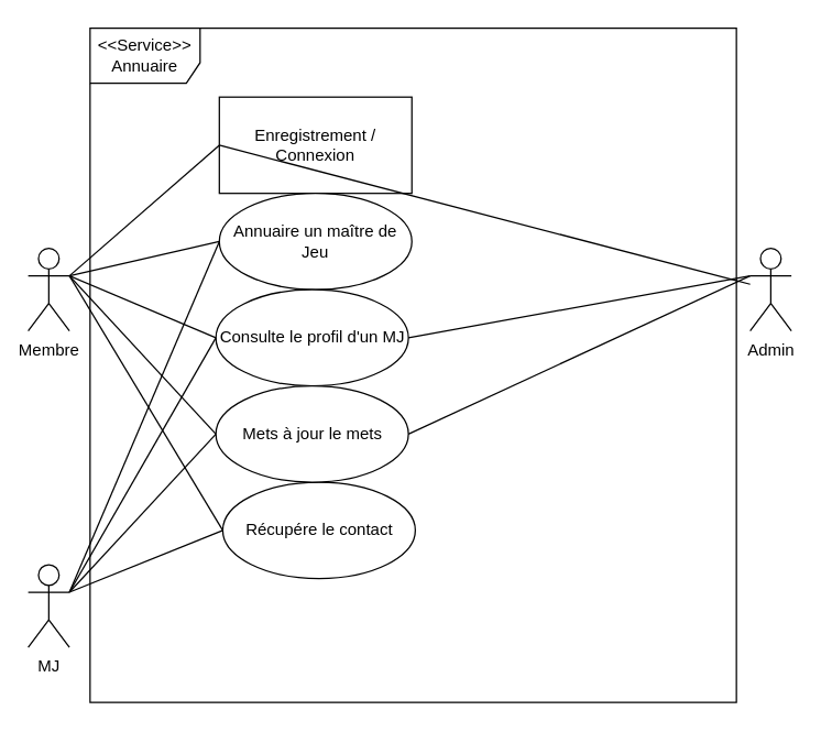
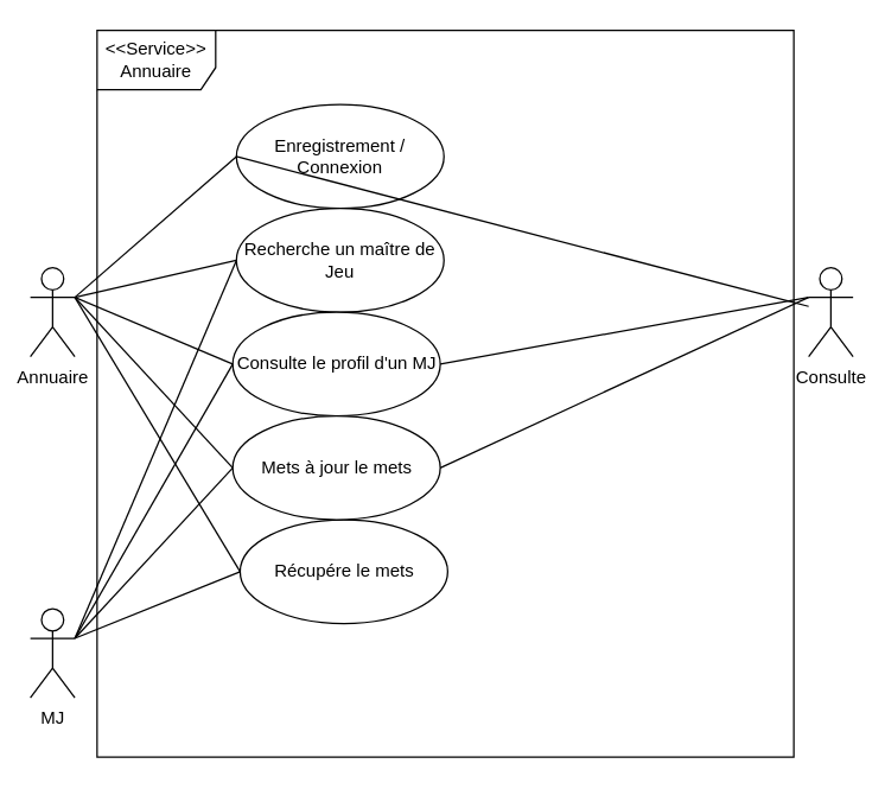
- <mxCell id="5" value="Enregistrement / Connexion" style="whiteSpace=wrap;html=1;rounded=0;" vertex="1" parent="1"><mxGeometry x="159" y="70" width="140" height="70" as="geometry" /></mxCell>
+ <mxCell id="5" value="Enregistrement / Connexion" style="ellipse;whiteSpace=wrap;html=1;" vertex="1" parent="1"><mxGeometry x="159" y="70" width="140" height="70" as="geometry" /></mxCell>
- <mxCell id="6" value="Annuaire un maître de Jeu" style="ellipse;whiteSpace=wrap;html=1;" vertex="1" parent="1"><mxGeometry x="159" y="140" width="140" height="70" as="geometry" /></mxCell>
+ <mxCell id="6" value="Recherche un maître de Jeu" style="ellipse;whiteSpace=wrap;html=1;" vertex="1" parent="1"><mxGeometry x="159" y="140" width="140" height="70" as="geometry" /></mxCell>
- <mxCell id="3" value="Membre" style="shape=umlActor;verticalLabelPosition=bottom;labelBackgroundColor=#ffffff;verticalAlign=top;html=1;outlineConnect=0;" vertex="1" parent="1"><mxGeometry x="20" y="180" width="30" height="60" as="geometry" /></mxCell>
+ <mxCell id="3" value="Annuaire" style="shape=umlActor;verticalLabelPosition=bottom;labelBackgroundColor=#ffffff;verticalAlign=top;html=1;outlineConnect=0;" vertex="1" parent="1"><mxGeometry x="20" y="180" width="30" height="60" as="geometry" /></mxCell>
- <mxCell id="4" value="Admin" style="shape=umlActor;verticalLabelPosition=bottom;labelBackgroundColor=#ffffff;verticalAlign=top;html=1;outlineConnect=0;" vertex="1" parent="1"><mxGeometry x="545" y="180" width="30" height="60" as="geometry" /></mxCell>
+ <mxCell id="4" value="Consulte" style="shape=umlActor;verticalLabelPosition=bottom;labelBackgroundColor=#ffffff;verticalAlign=top;html=1;outlineConnect=0;" vertex="1" parent="1"><mxGeometry x="545" y="180" width="30" height="60" as="geometry" /></mxCell>
- <mxCell id="8" value="Récupére le contact" style="ellipse;whiteSpace=wrap;html=1;" vertex="1" parent="1"><mxGeometry x="161.5" y="350" width="140" height="70" as="geometry" /></mxCell>
+ <mxCell id="8" value="Récupére le mets" style="ellipse;whiteSpace=wrap;html=1;" vertex="1" parent="1"><mxGeometry x="161.5" y="350" width="140" height="70" as="geometry" /></mxCell>
